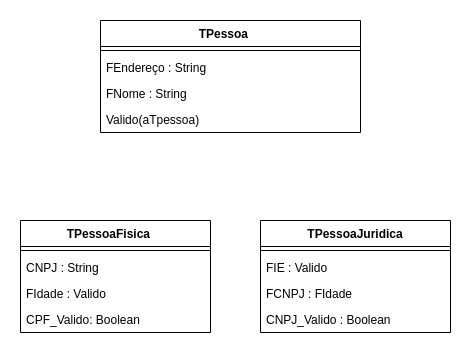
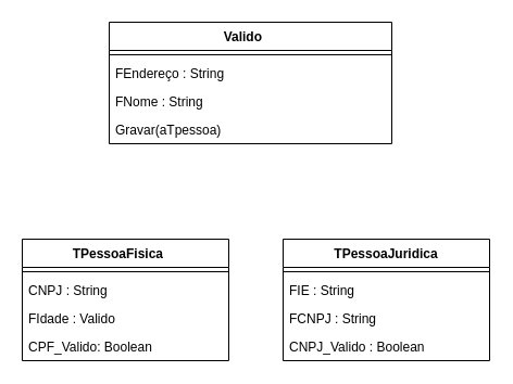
- <mxCell id="2" value="TPessoa    " style="swimlane;fontStyle=1;align=center;verticalAlign=top;childLayout=stackLayout;horizontal=1;startSize=26;horizontalStack=0;resizeParent=1;resizeParentMax=0;resizeLast=0;collapsible=1;marginBottom=0;" vertex="1" parent="1"><mxGeometry x="100" y="20" width="260" height="112" as="geometry" /></mxCell>
+ <mxCell id="2" value="Valido    " style="swimlane;fontStyle=1;align=center;verticalAlign=top;childLayout=stackLayout;horizontal=1;startSize=26;horizontalStack=0;resizeParent=1;resizeParentMax=0;resizeLast=0;collapsible=1;marginBottom=0;" vertex="1" parent="1"><mxGeometry x="100" y="20" width="260" height="112" as="geometry" /></mxCell>
- <mxCell id="6" value="Valido(aTpessoa)" style="text;strokeColor=none;fillColor=none;align=left;verticalAlign=top;spacingLeft=4;spacingRight=4;overflow=hidden;rotatable=0;points=[[0,0.5],[1,0.5]];portConstraint=eastwest;" vertex="1" parent="2"><mxGeometry y="86" width="260" height="26" as="geometry" /></mxCell>
+ <mxCell id="6" value="Gravar(aTpessoa)" style="text;strokeColor=none;fillColor=none;align=left;verticalAlign=top;spacingLeft=4;spacingRight=4;overflow=hidden;rotatable=0;points=[[0,0.5],[1,0.5]];portConstraint=eastwest;" vertex="1" parent="2"><mxGeometry y="86" width="260" height="26" as="geometry" /></mxCell>
- <mxCell id="14" value="FIE : Valido" style="text;strokeColor=none;fillColor=none;align=left;verticalAlign=top;spacingLeft=4;spacingRight=4;overflow=hidden;rotatable=0;points=[[0,0.5],[1,0.5]];portConstraint=eastwest;" vertex="1" parent="12"><mxGeometry y="34" width="190" height="26" as="geometry" /></mxCell>
+ <mxCell id="14" value="FIE : String" style="text;strokeColor=none;fillColor=none;align=left;verticalAlign=top;spacingLeft=4;spacingRight=4;overflow=hidden;rotatable=0;points=[[0,0.5],[1,0.5]];portConstraint=eastwest;" vertex="1" parent="12"><mxGeometry y="34" width="190" height="26" as="geometry" /></mxCell>
- <mxCell id="15" value="FCNPJ : FIdade   " style="text;strokeColor=none;fillColor=none;align=left;verticalAlign=top;spacingLeft=4;spacingRight=4;overflow=hidden;rotatable=0;points=[[0,0.5],[1,0.5]];portConstraint=eastwest;" vertex="1" parent="12"><mxGeometry y="60" width="190" height="26" as="geometry" /></mxCell>
+ <mxCell id="15" value="FCNPJ : String   " style="text;strokeColor=none;fillColor=none;align=left;verticalAlign=top;spacingLeft=4;spacingRight=4;overflow=hidden;rotatable=0;points=[[0,0.5],[1,0.5]];portConstraint=eastwest;" vertex="1" parent="12"><mxGeometry y="60" width="190" height="26" as="geometry" /></mxCell>
